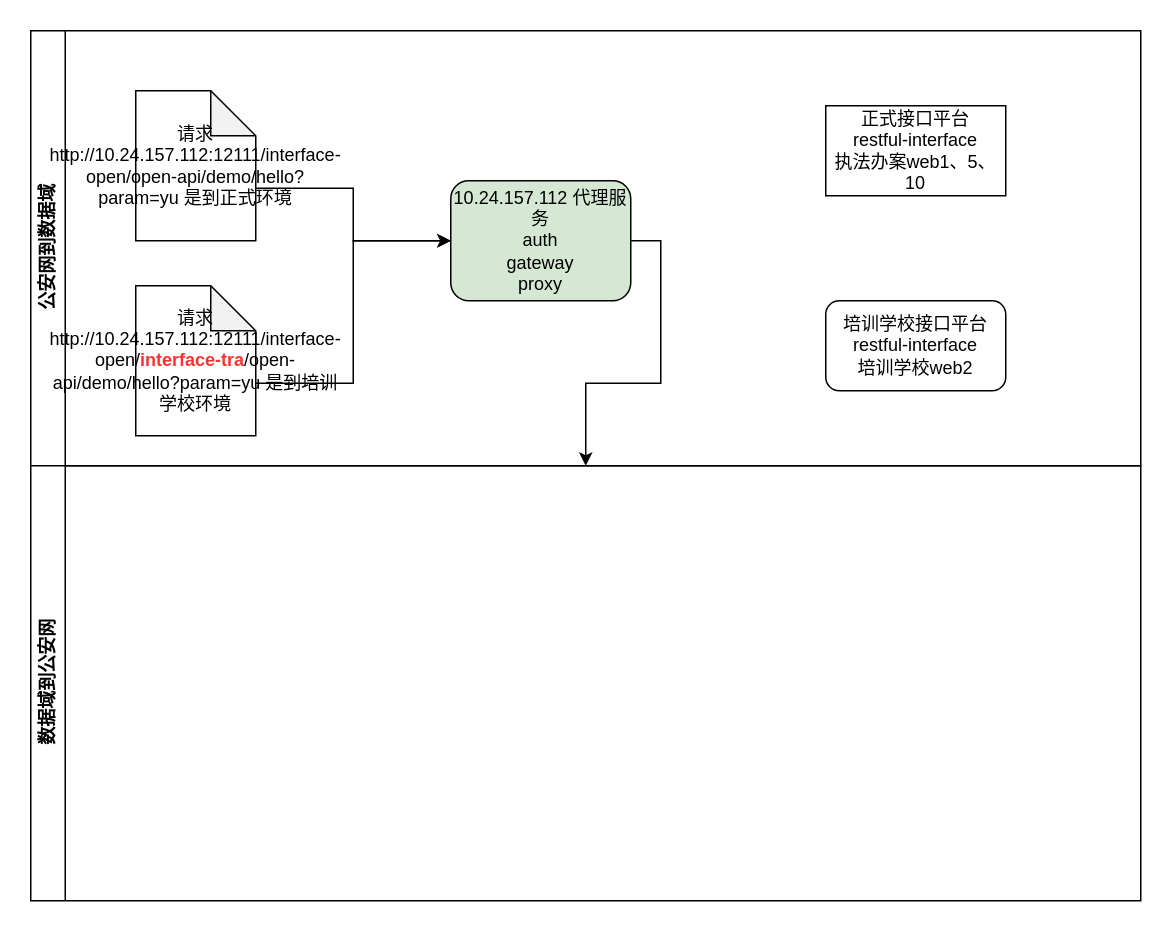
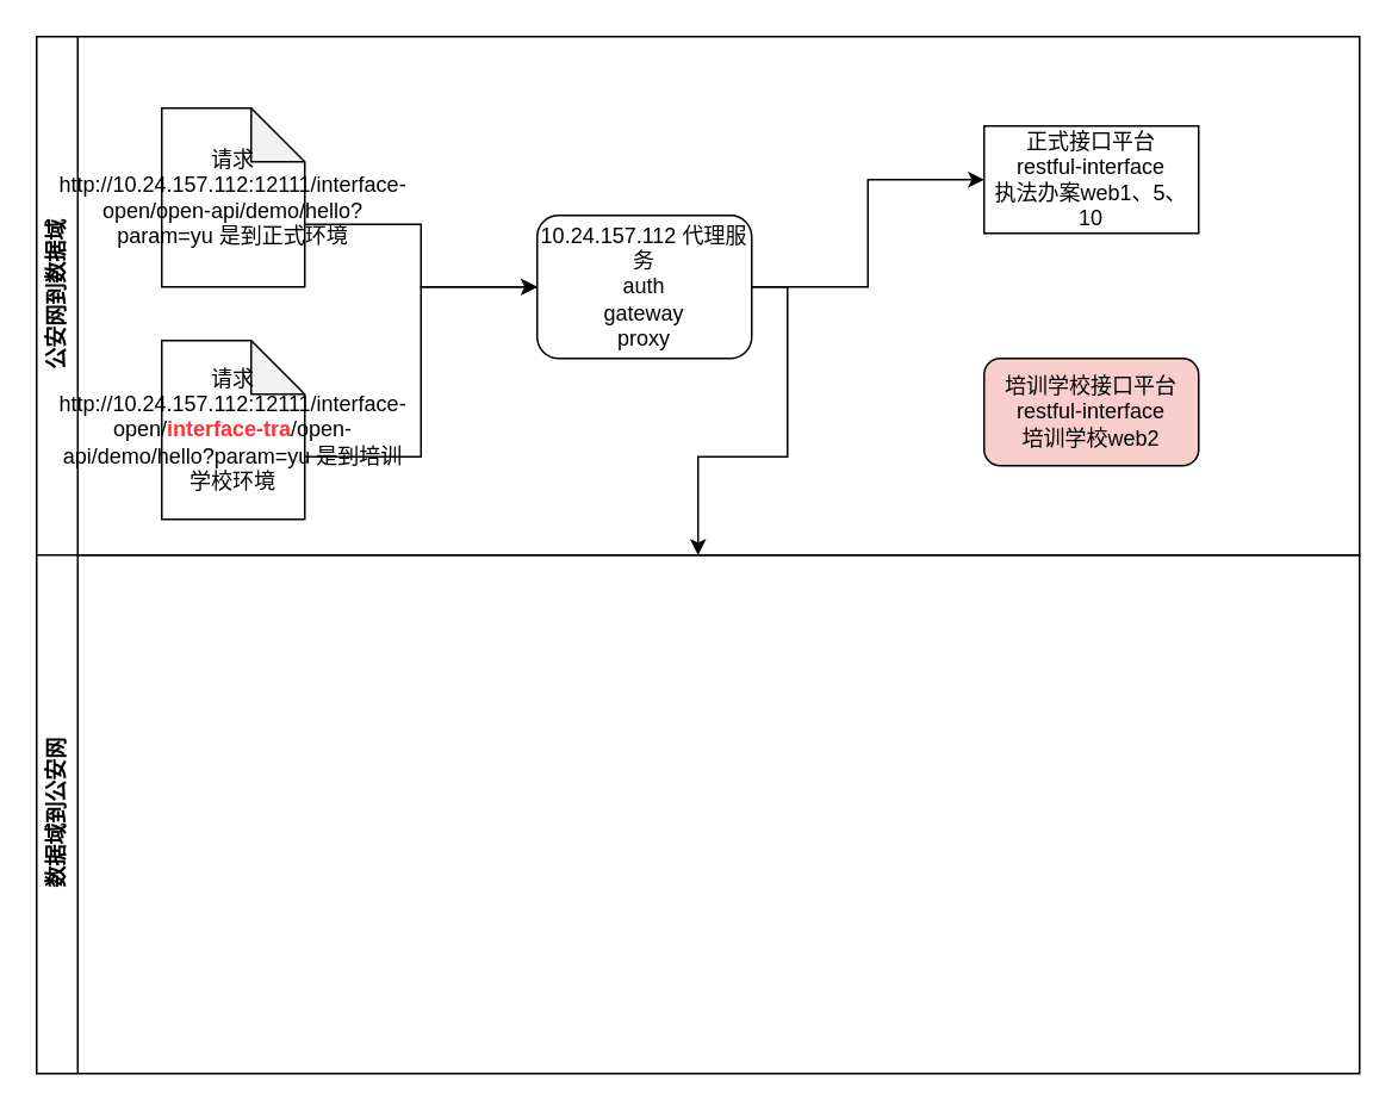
+ <mxCell id="3" style="edgeStyle=orthogonalEdgeStyle;rounded=0;orthogonalLoop=1;jettySize=auto;html=1;exitX=1;exitY=0.5;exitDx=0;exitDy=0;entryX=0;entryY=0.5;entryDx=0;entryDy=0;" edge="1" parent="2" source="5" target="6"><mxGeometry relative="1" as="geometry" /></mxCell>
- <mxCell id="5" value="10.24.157.112 代理服务&lt;br&gt;auth&lt;br&gt;gateway&lt;br&gt;proxy" style="rounded=1;whiteSpace=wrap;html=1;fillColor=#d5e8d4;" vertex="1" parent="2"><mxGeometry x="280" y="100" width="120" height="80" as="geometry" /></mxCell>
+ <mxCell id="5" value="10.24.157.112 代理服务&lt;br&gt;auth&lt;br&gt;gateway&lt;br&gt;proxy" style="rounded=1;whiteSpace=wrap;html=1;" vertex="1" parent="2"><mxGeometry x="280" y="100" width="120" height="80" as="geometry" /></mxCell>
- <mxCell id="7" value="培训学校接口平台&lt;br&gt;restful-interface&lt;br&gt;培训学校web2" style="rounded=1;whiteSpace=wrap;html=1;" vertex="1" parent="2"><mxGeometry x="530" y="180" width="120" height="60" as="geometry" /></mxCell>
+ <mxCell id="7" value="培训学校接口平台&lt;br&gt;restful-interface&lt;br&gt;培训学校web2" style="rounded=1;whiteSpace=wrap;html=1;fillColor=#f8cecc;" vertex="1" parent="2"><mxGeometry x="530" y="180" width="120" height="60" as="geometry" /></mxCell>
